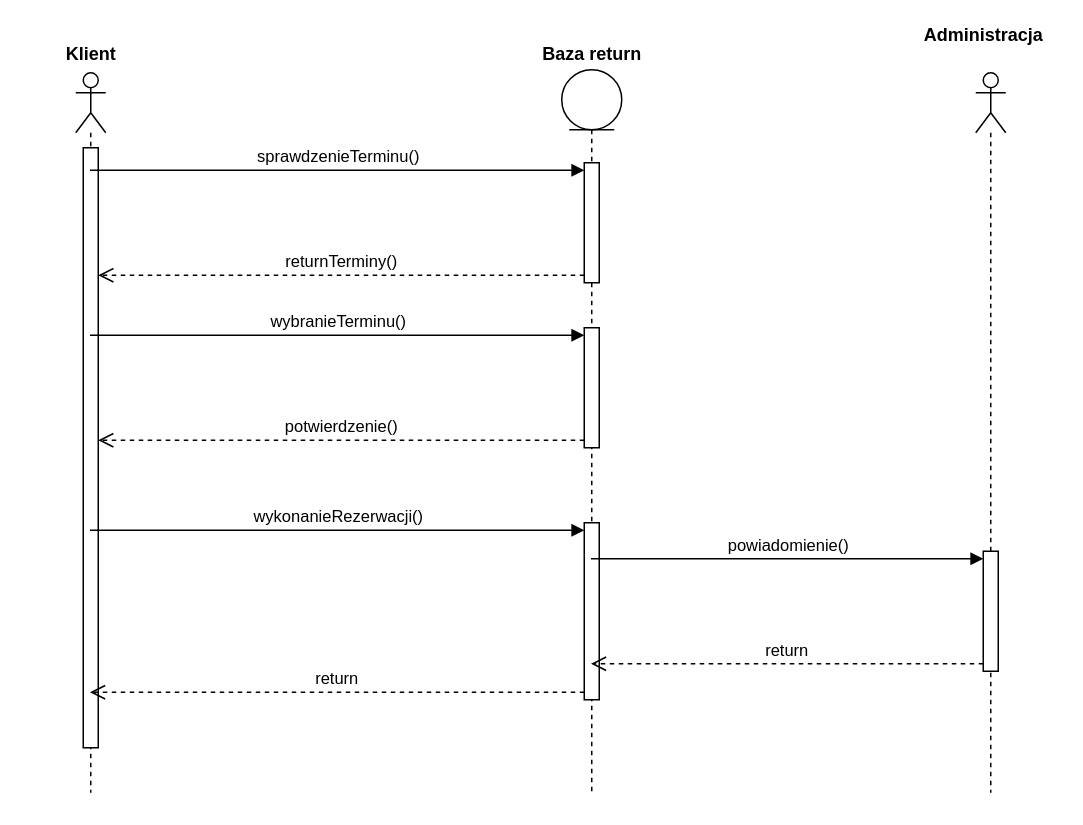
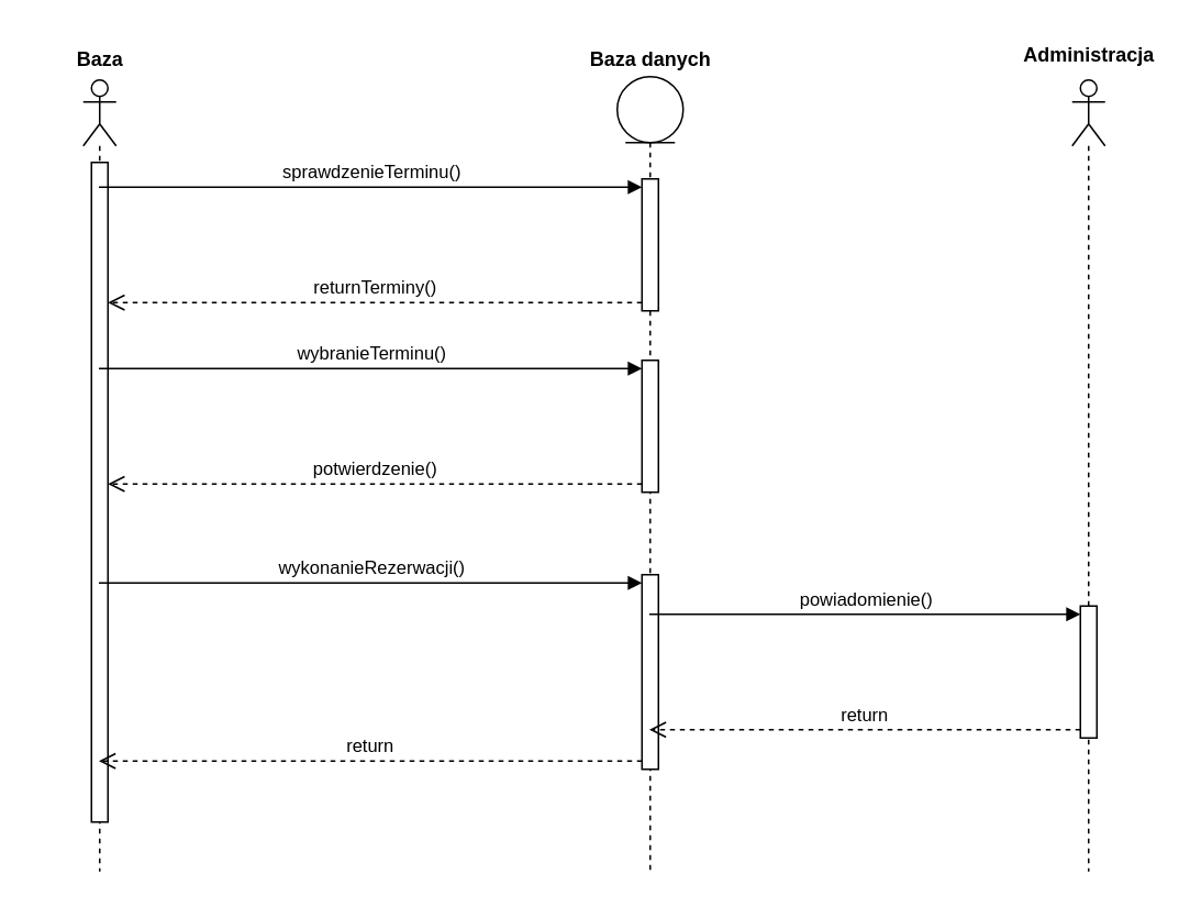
- <mxCell id="16" value="Administracja" style="text;align=center;fontStyle=1;verticalAlign=middle;spacingLeft=3;spacingRight=3;strokeColor=none;rotatable=0;points=[[0,0.5],[1,0.5]];portConstraint=eastwest;html=1;" parent="1" vertex="1"><mxGeometry x="615" y="10" width="80" height="26" as="geometry" /></mxCell>
+ <mxCell id="16" value="Administracja" style="text;align=center;fontStyle=1;verticalAlign=middle;spacingLeft=3;spacingRight=3;strokeColor=none;rotatable=0;points=[[0,0.5],[1,0.5]];portConstraint=eastwest;html=1;" parent="1" vertex="1"><mxGeometry x="620" y="20" width="80" height="26" as="geometry" /></mxCell>
- <mxCell id="8" value="Klient" style="text;align=center;fontStyle=1;verticalAlign=middle;spacingLeft=3;spacingRight=3;strokeColor=none;rotatable=0;points=[[0,0.5],[1,0.5]];portConstraint=eastwest;html=1;" parent="1" vertex="1"><mxGeometry x="20" y="23" width="80" height="26" as="geometry" /></mxCell>
+ <mxCell id="8" value="Baza" style="text;align=center;fontStyle=1;verticalAlign=middle;spacingLeft=3;spacingRight=3;strokeColor=none;rotatable=0;points=[[0,0.5],[1,0.5]];portConstraint=eastwest;html=1;" parent="1" vertex="1"><mxGeometry x="20" y="23" width="80" height="26" as="geometry" /></mxCell>
- <mxCell id="9" value="Baza return" style="text;align=center;fontStyle=1;verticalAlign=middle;spacingLeft=3;spacingRight=3;strokeColor=none;rotatable=0;points=[[0,0.5],[1,0.5]];portConstraint=eastwest;html=1;" parent="1" vertex="1"><mxGeometry x="354" y="23" width="80" height="26" as="geometry" /></mxCell>
+ <mxCell id="9" value="Baza danych" style="text;align=center;fontStyle=1;verticalAlign=middle;spacingLeft=3;spacingRight=3;strokeColor=none;rotatable=0;points=[[0,0.5],[1,0.5]];portConstraint=eastwest;html=1;" parent="1" vertex="1"><mxGeometry x="354" y="23" width="80" height="26" as="geometry" /></mxCell>
